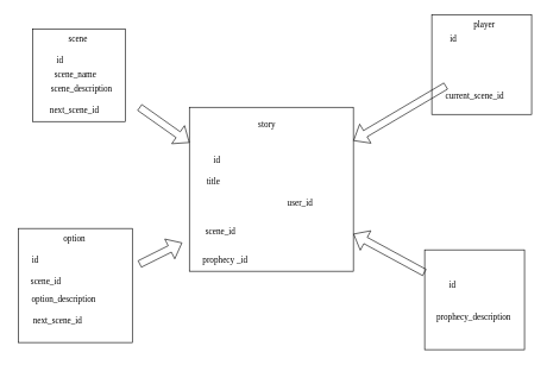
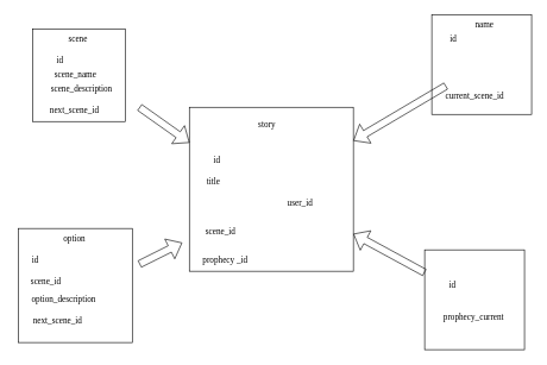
- <mxCell id="27" value="player&amp;nbsp;" style="text;html=1;align=center;verticalAlign=middle;resizable=0;points=[];autosize=1;strokeColor=none;fillColor=none;fontFamily=Verdana;" vertex="1" parent="1"><mxGeometry x="650" y="20" width="60" height="30" as="geometry" /></mxCell>
+ <mxCell id="27" value="name&amp;nbsp;" style="text;html=1;align=center;verticalAlign=middle;resizable=0;points=[];autosize=1;strokeColor=none;fillColor=none;fontFamily=Verdana;" vertex="1" parent="1"><mxGeometry x="650" y="20" width="60" height="30" as="geometry" /></mxCell>
- <mxCell id="24" value="prophecy_description&amp;nbsp;" style="text;html=1;align=center;verticalAlign=middle;resizable=0;points=[];autosize=1;strokeColor=none;fillColor=none;fontFamily=Verdana;" vertex="1" parent="1"><mxGeometry x="585" y="430" width="160" height="30" as="geometry" /></mxCell>
+ <mxCell id="24" value="prophecy_current&amp;nbsp;" style="text;html=1;align=center;verticalAlign=middle;resizable=0;points=[];autosize=1;strokeColor=none;fillColor=none;fontFamily=Verdana;" vertex="1" parent="1"><mxGeometry x="585" y="430" width="160" height="30" as="geometry" /></mxCell>
